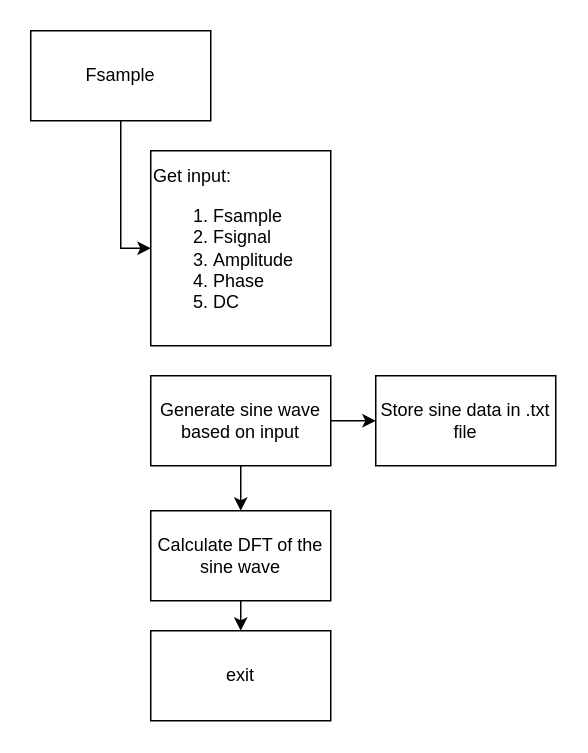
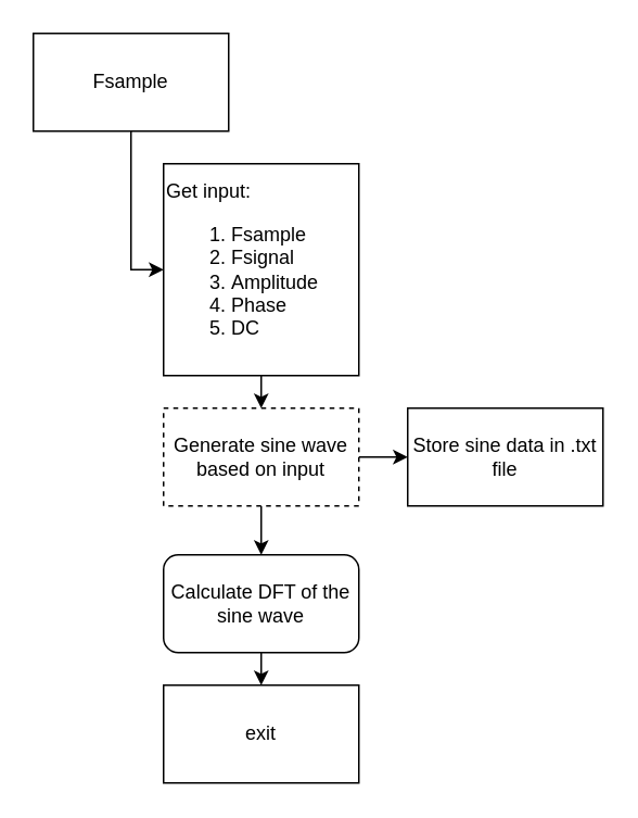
+ <mxCell id="4" style="edgeStyle=orthogonalEdgeStyle;rounded=0;orthogonalLoop=1;jettySize=auto;html=1;exitX=0.5;exitY=1;exitDx=0;exitDy=0;entryX=0.5;entryY=0;entryDx=0;entryDy=0;" edge="1" parent="1" source="5" target="8"><mxGeometry relative="1" as="geometry" /></mxCell>
- <mxCell id="8" value="Generate sine wave based on input" style="rounded=0;whiteSpace=wrap;html=1;" vertex="1" parent="1"><mxGeometry x="100" y="250" width="120" height="60" as="geometry" /></mxCell>
+ <mxCell id="8" value="Generate sine wave based on input" style="rounded=0;whiteSpace=wrap;html=1;dashed=1;" vertex="1" parent="1"><mxGeometry x="100" y="250" width="120" height="60" as="geometry" /></mxCell>
- <mxCell id="11" value="Calculate DFT of the sine wave" style="rounded=0;whiteSpace=wrap;html=1;" vertex="1" parent="1"><mxGeometry x="100" y="340" width="120" height="60" as="geometry" /></mxCell>
+ <mxCell id="11" value="Calculate DFT of the sine wave" style="whiteSpace=wrap;html=1;rounded=1;" vertex="1" parent="1"><mxGeometry x="100" y="340" width="120" height="60" as="geometry" /></mxCell>
